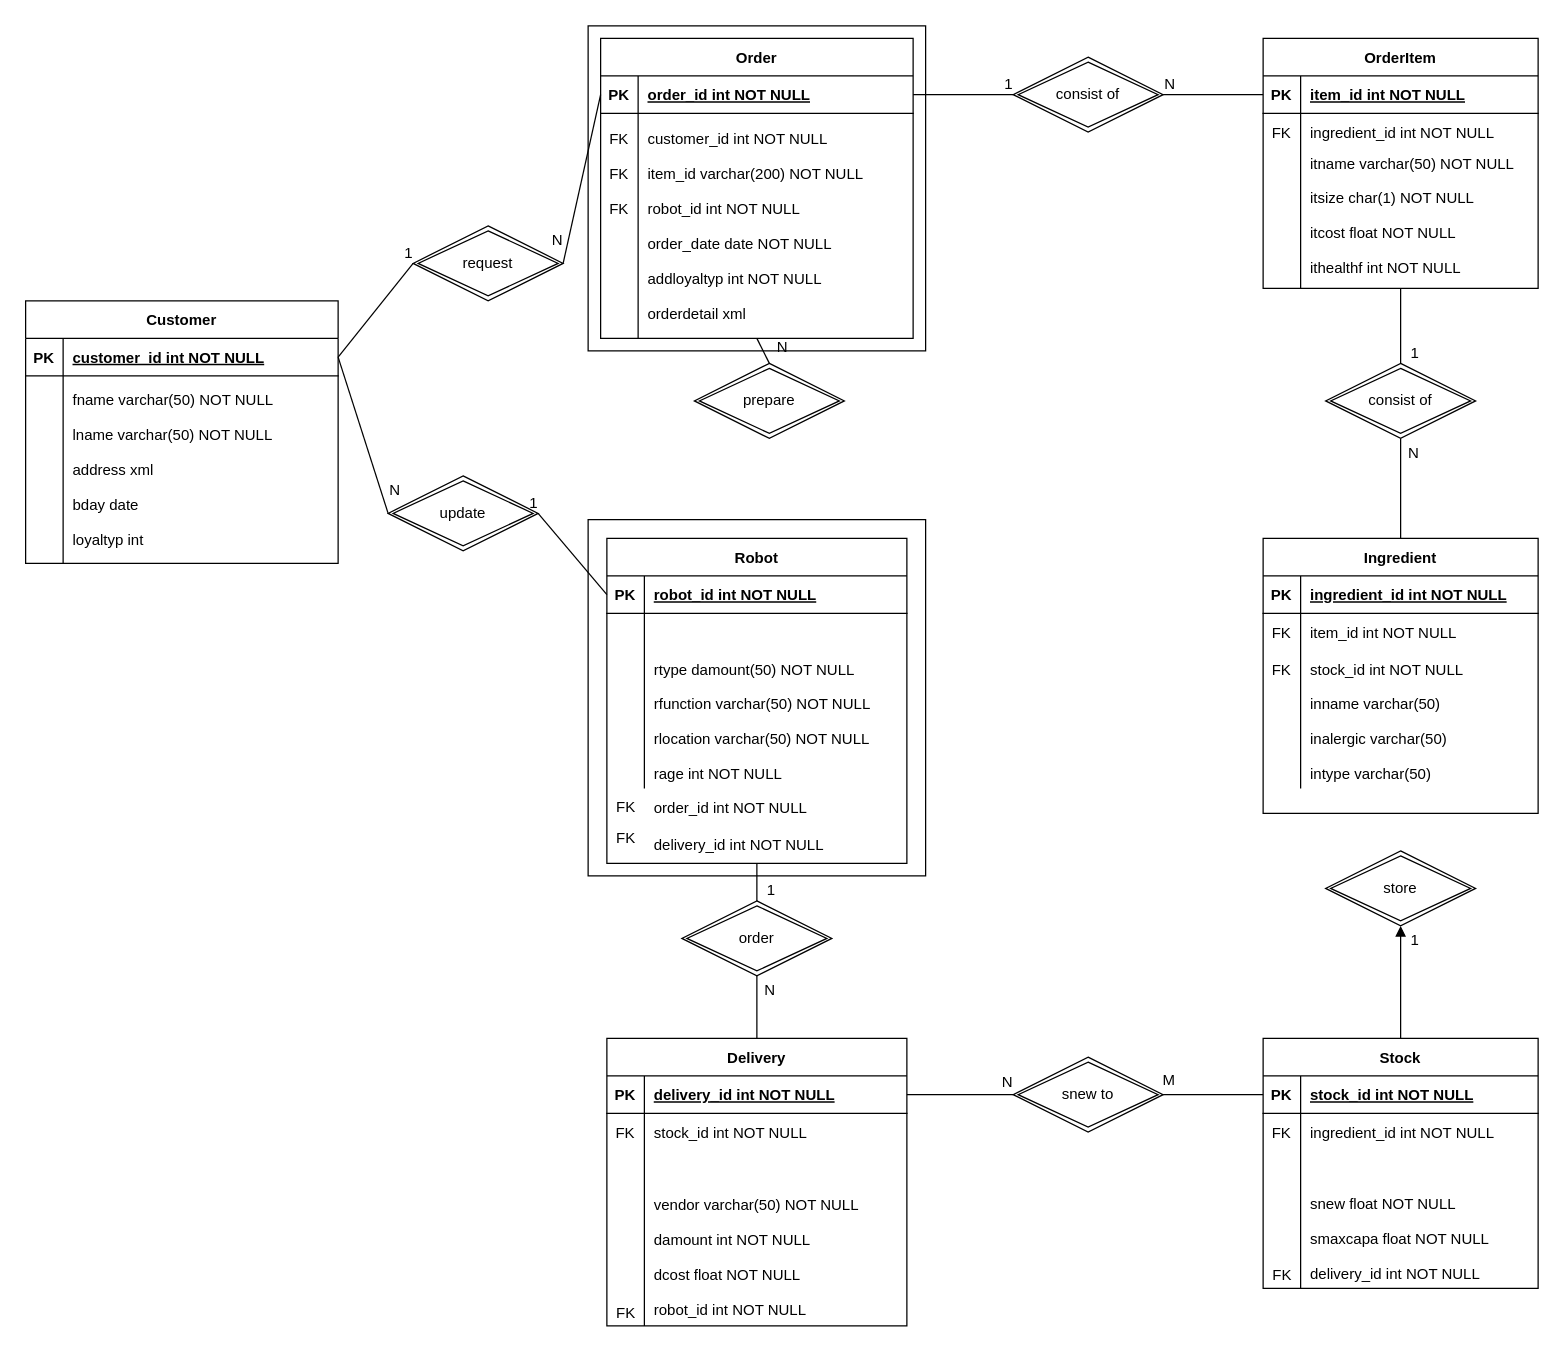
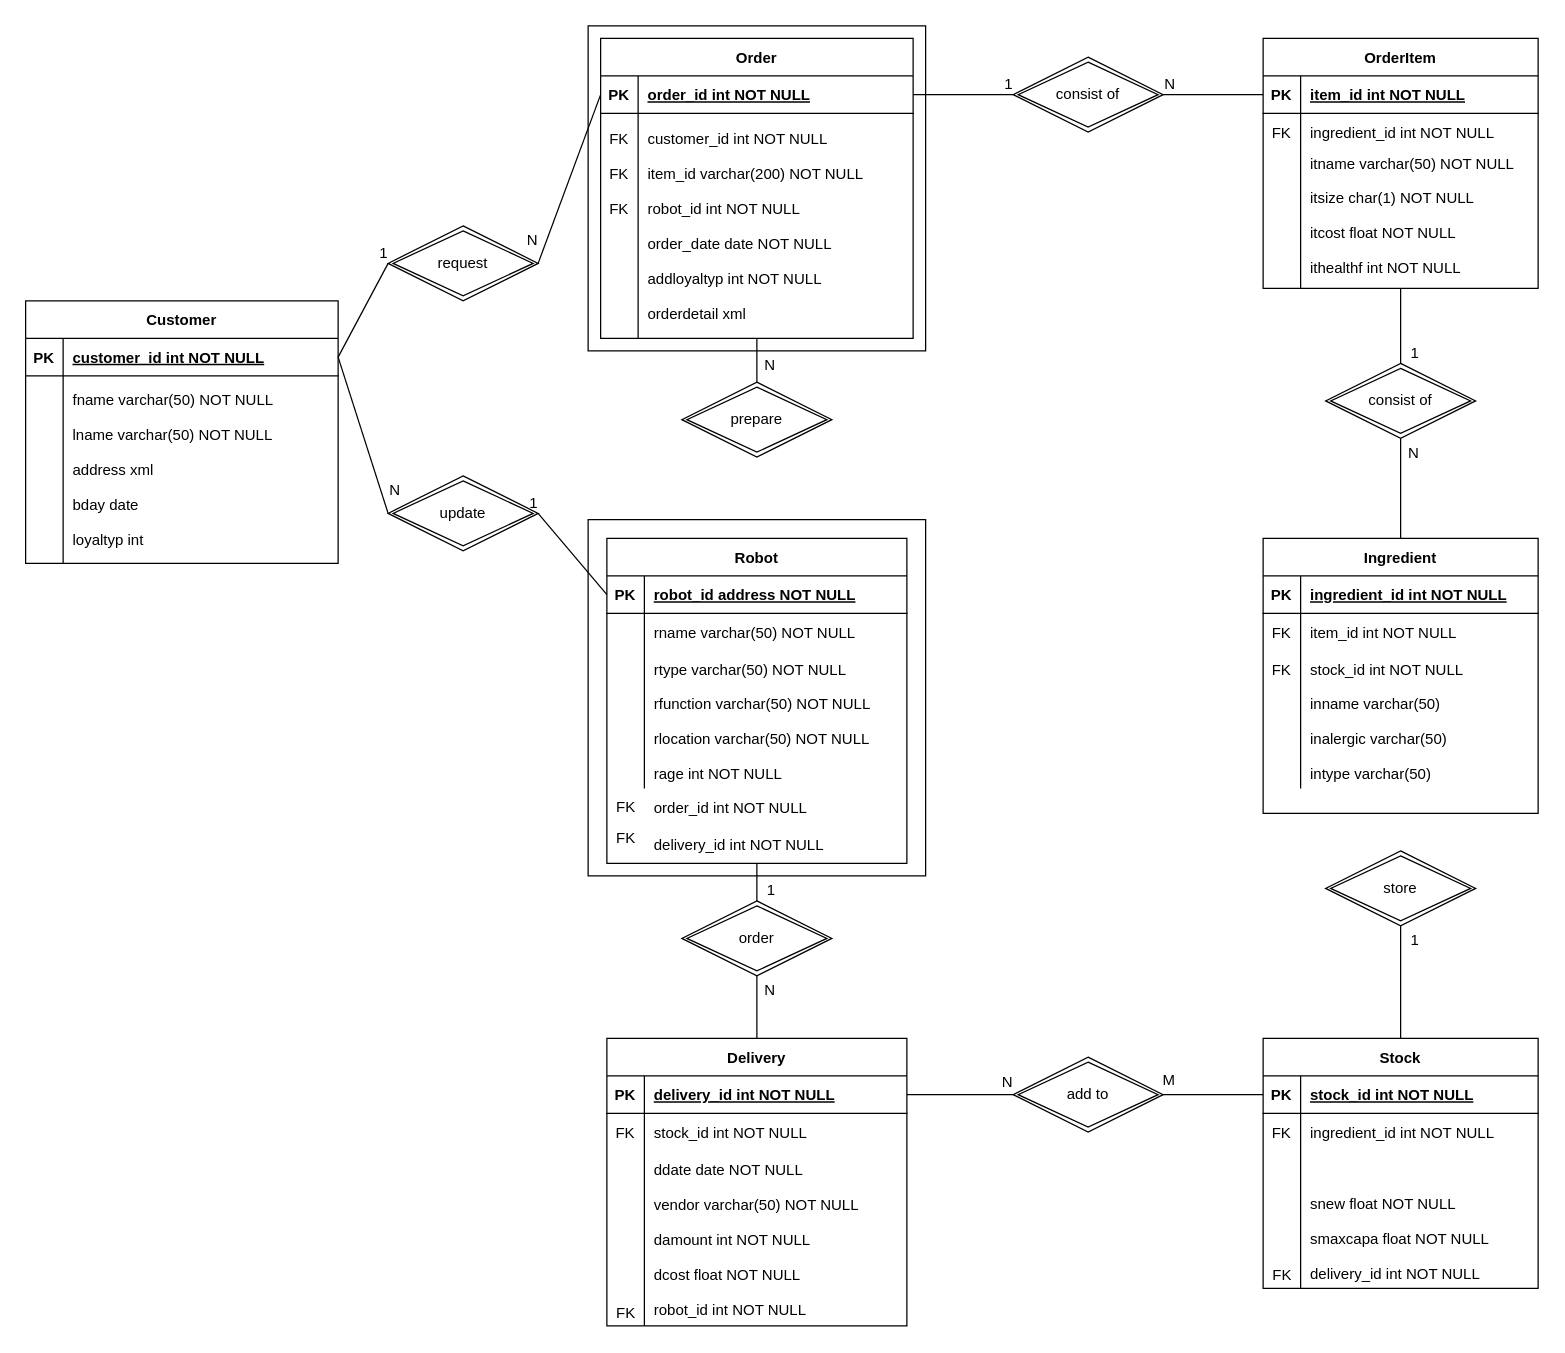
- <mxCell id="29" value="request" style="shape=rhombus;double=1;perimeter=rhombusPerimeter;whiteSpace=wrap;html=1;align=center;" parent="1" vertex="1"><mxGeometry x="330" y="180" width="120" height="60" as="geometry" /></mxCell>
+ <mxCell id="29" value="request" style="shape=rhombus;double=1;perimeter=rhombusPerimeter;whiteSpace=wrap;html=1;align=center;" parent="1" vertex="1"><mxGeometry x="310" y="180" width="120" height="60" as="geometry" /></mxCell>
- <mxCell id="34" value="prepare" style="shape=rhombus;double=1;perimeter=rhombusPerimeter;whiteSpace=wrap;html=1;align=center;" parent="1" vertex="1"><mxGeometry x="555" y="290" width="120" height="60" as="geometry" /></mxCell>
+ <mxCell id="34" value="prepare" style="shape=rhombus;double=1;perimeter=rhombusPerimeter;whiteSpace=wrap;html=1;align=center;" parent="1" vertex="1"><mxGeometry x="545" y="305" width="120" height="60" as="geometry" /></mxCell>
- <mxCell id="19" value="robot_id int NOT NULL" style="shape=partialRectangle;connectable=0;fillColor=none;top=0;left=0;bottom=0;right=0;align=left;spacingLeft=6;fontStyle=5;overflow=hidden;" parent="17" vertex="1"><mxGeometry x="30" width="210" height="30" as="geometry" /></mxCell>
+ <mxCell id="19" value="robot_id address NOT NULL" style="shape=partialRectangle;connectable=0;fillColor=none;top=0;left=0;bottom=0;right=0;align=left;spacingLeft=6;fontStyle=5;overflow=hidden;" parent="17" vertex="1"><mxGeometry x="30" width="210" height="30" as="geometry" /></mxCell>
+ <mxCell id="22" value="rname varchar(50) NOT NULL" style="shape=partialRectangle;connectable=0;fillColor=none;top=0;left=0;bottom=0;right=0;align=left;spacingLeft=6;overflow=hidden;" parent="20" vertex="1"><mxGeometry x="30" width="210" height="30" as="geometry" /></mxCell>
- <mxCell id="25" value="rtype damount(50) NOT NULL" style="shape=partialRectangle;connectable=0;fillColor=none;top=0;left=0;bottom=0;right=0;align=left;spacingLeft=6;overflow=hidden;" parent="23" vertex="1"><mxGeometry x="30" width="210" height="30" as="geometry" /></mxCell>
+ <mxCell id="25" value="rtype varchar(50) NOT NULL" style="shape=partialRectangle;connectable=0;fillColor=none;top=0;left=0;bottom=0;right=0;align=left;spacingLeft=6;overflow=hidden;" parent="23" vertex="1"><mxGeometry x="30" width="210" height="30" as="geometry" /></mxCell>
- <mxCell id="86" value="" style="endArrow=block;html=1;rounded=0;entryX=0.5;entryY=1;entryDx=0;entryDy=0;exitX=0.5;exitY=0;exitDx=0;exitDy=0;" parent="1" source="74" target="73" edge="1"><mxGeometry relative="1" as="geometry"><mxPoint x="1040" y="470" as="sourcePoint" /><mxPoint x="1200" y="470" as="targetPoint" /></mxGeometry></mxCell>
+ <mxCell id="86" value="" style="endArrow=none;html=1;rounded=0;entryX=0.5;entryY=1;entryDx=0;entryDy=0;exitX=0.5;exitY=0;exitDx=0;exitDy=0;" parent="1" source="74" target="73" edge="1"><mxGeometry relative="1" as="geometry"><mxPoint x="1040" y="470" as="sourcePoint" /><mxPoint x="1200" y="470" as="targetPoint" /></mxGeometry></mxCell>
- <mxCell id="101" value="snew to" style="shape=rhombus;double=1;perimeter=rhombusPerimeter;whiteSpace=wrap;html=1;align=center;" parent="1" vertex="1"><mxGeometry x="810" y="845" width="120" height="60" as="geometry" /></mxCell>
+ <mxCell id="101" value="add to" style="shape=rhombus;double=1;perimeter=rhombusPerimeter;whiteSpace=wrap;html=1;align=center;" parent="1" vertex="1"><mxGeometry x="810" y="845" width="120" height="60" as="geometry" /></mxCell>
+ <mxCell id="97" value="ddate date NOT NULL" style="shape=partialRectangle;connectable=0;fillColor=none;top=0;left=0;bottom=0;right=0;align=left;spacingLeft=6;overflow=hidden;" parent="95" vertex="1"><mxGeometry x="30" width="210" height="30" as="geometry" /></mxCell>
